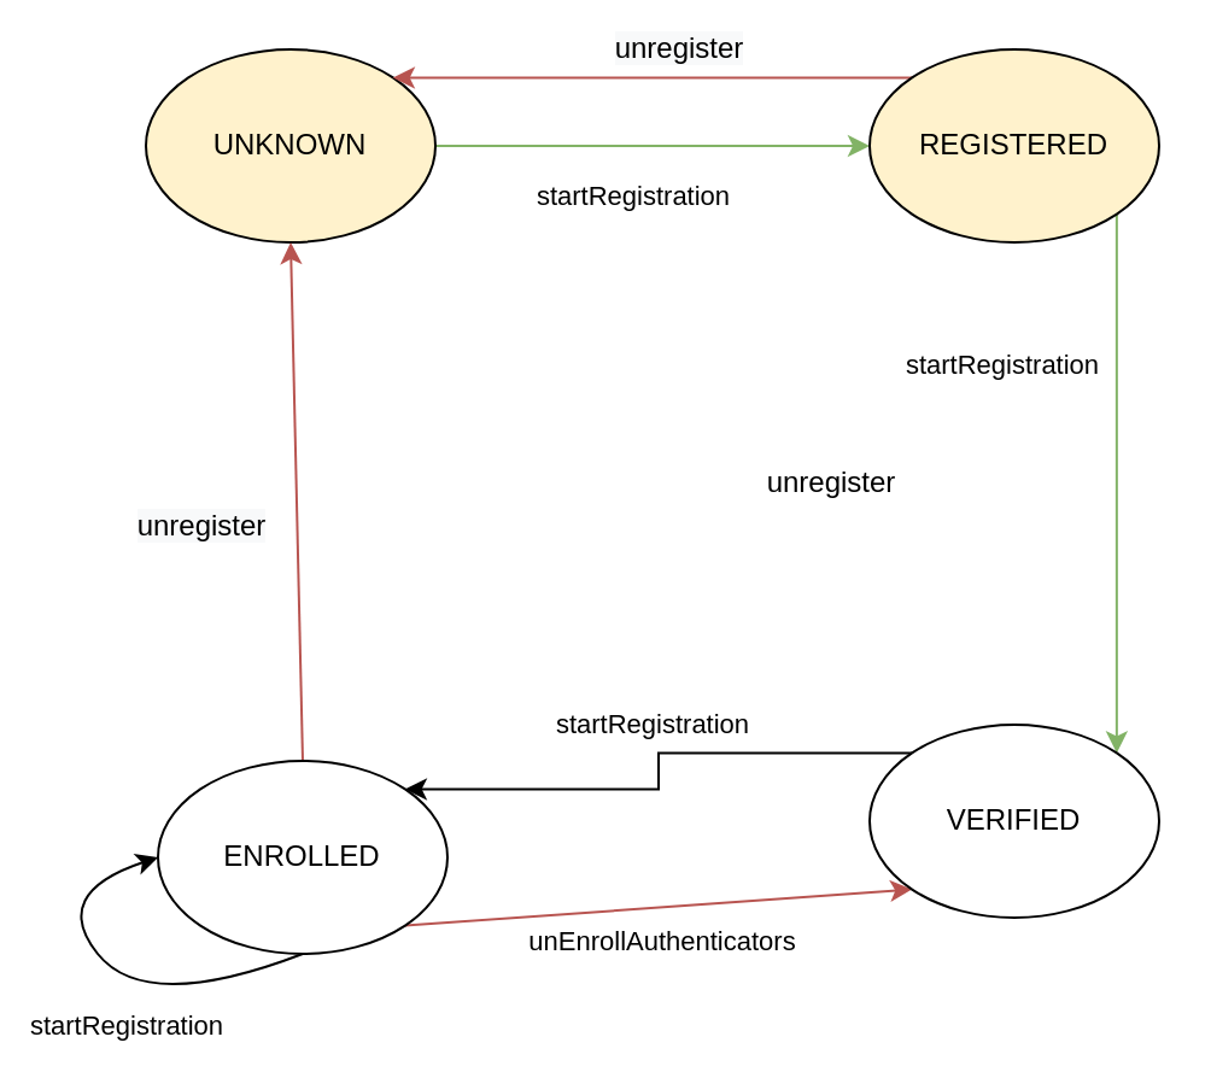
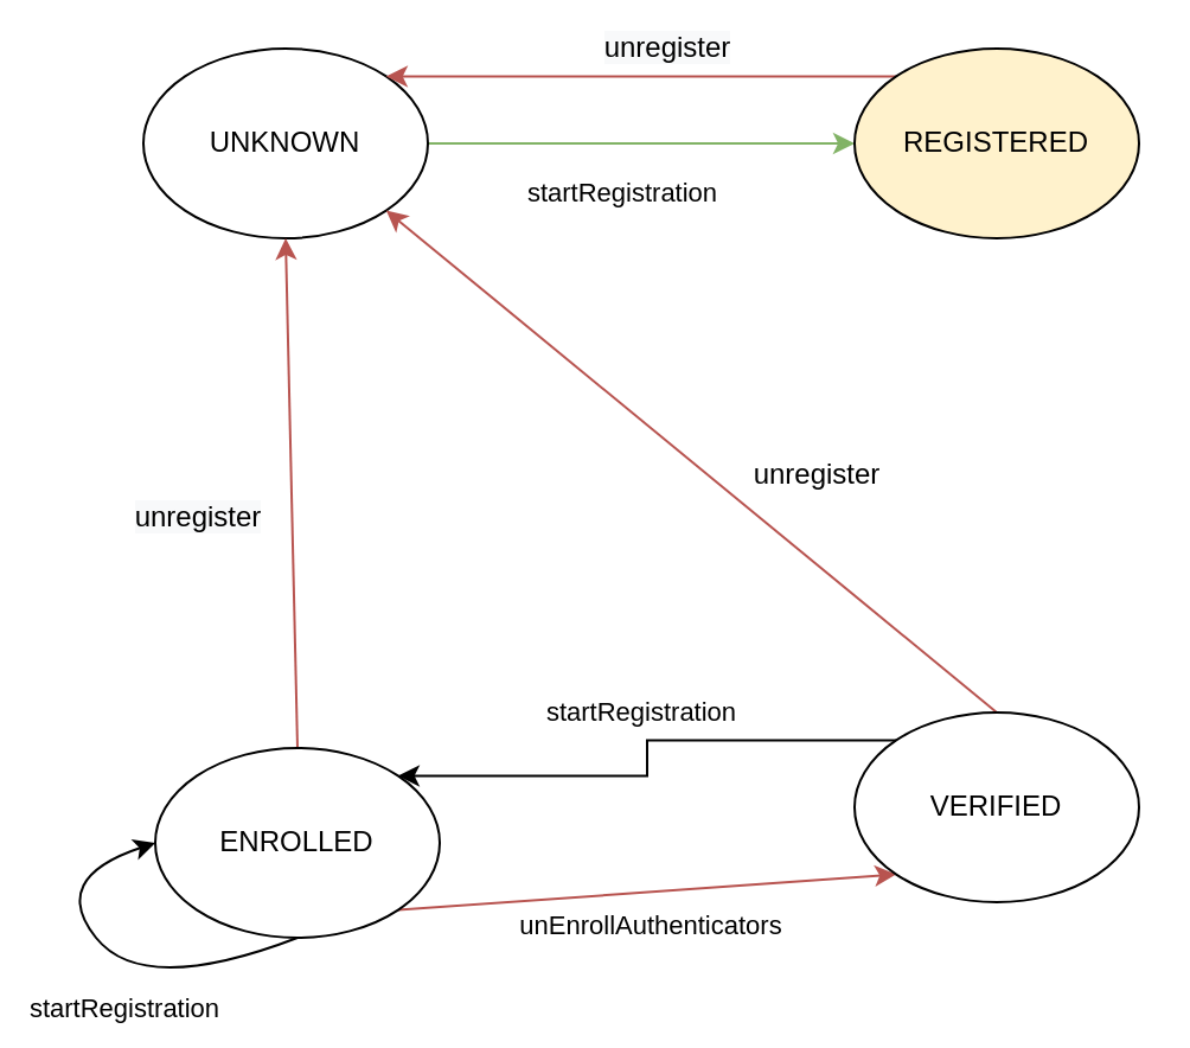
- <mxCell id="4" value="UNKNOWN" style="ellipse;whiteSpace=wrap;html=1;fillColor=#fff2cc;" vertex="1" parent="1"><mxGeometry x="60" y="20" width="120" height="80" as="geometry" /></mxCell>
+ <mxCell id="4" value="UNKNOWN" style="ellipse;whiteSpace=wrap;html=1;" vertex="1" parent="1"><mxGeometry x="60" y="20" width="120" height="80" as="geometry" /></mxCell>
+ <mxCell id="16" style="edgeStyle=none;rounded=0;orthogonalLoop=1;jettySize=auto;html=1;exitX=0.5;exitY=0;exitDx=0;exitDy=0;entryX=1;entryY=1;entryDx=0;entryDy=0;fillColor=#f8cecc;strokeColor=#b85450;" edge="1" parent="1" source="17" target="4"><mxGeometry relative="1" as="geometry" /></mxCell>
- <mxCell id="5" style="edgeStyle=orthogonalEdgeStyle;rounded=0;orthogonalLoop=1;jettySize=auto;html=1;exitX=1;exitY=1;exitDx=0;exitDy=0;entryX=1;entryY=0;entryDx=0;entryDy=0;fillColor=#d5e8d4;strokeColor=#82b366;" edge="1" parent="1" source="9" target="17"><mxGeometry relative="1" as="geometry" /></mxCell>
- <mxCell id="6" value="startRegistration" style="edgeLabel;html=1;align=center;verticalAlign=middle;resizable=0;points=[];" vertex="1" connectable="0" parent="5"><mxGeometry x="-0.37" relative="1" as="geometry"><mxPoint x="-47.57" y="-8.28" as="offset" /></mxGeometry></mxCell>
